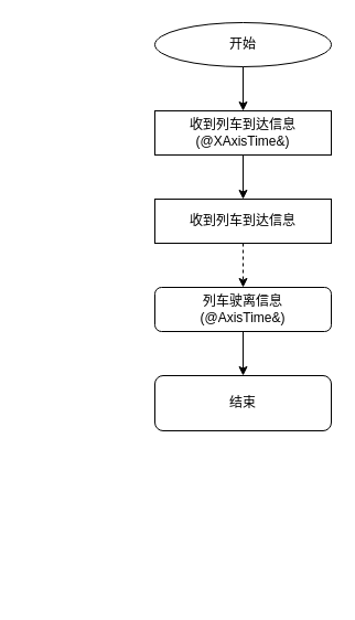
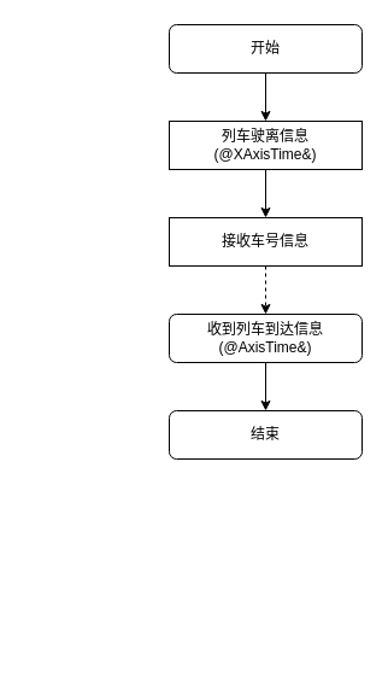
- <mxCell id="2" value="开始" style="ellipse;whiteSpace=wrap;html=1;" parent="1" vertex="1"><mxGeometry x="140" y="20" width="160" height="40" as="geometry" /></mxCell>
+ <mxCell id="2" value="开始" style="rounded=1;whiteSpace=wrap;html=1;" parent="1" vertex="1"><mxGeometry x="140" y="20" width="160" height="40" as="geometry" /></mxCell>
- <mxCell id="11" value="&lt;div&gt;收到列车到达信息&lt;/div&gt;&lt;div&gt;(@XAxisTime&amp;amp;)&lt;/div&gt;" style="rounded=0;whiteSpace=wrap;html=1;" parent="1" vertex="1"><mxGeometry x="140" y="100" width="160" height="40" as="geometry" /></mxCell>
+ <mxCell id="11" value="&lt;div&gt;列车驶离信息&lt;/div&gt;&lt;div&gt;(@XAxisTime&amp;amp;)&lt;/div&gt;" style="rounded=0;whiteSpace=wrap;html=1;" parent="1" vertex="1"><mxGeometry x="140" y="100" width="160" height="40" as="geometry" /></mxCell>
- <mxCell id="7" value="收到列车到达信息" style="rounded=0;whiteSpace=wrap;html=1;" parent="1" vertex="1"><mxGeometry x="140" y="180" width="160" height="40" as="geometry" /></mxCell>
+ <mxCell id="7" value="接收车号信息" style="rounded=0;whiteSpace=wrap;html=1;" parent="1" vertex="1"><mxGeometry x="140" y="180" width="160" height="40" as="geometry" /></mxCell>
- <mxCell id="10" value="&lt;div&gt;列车驶离信息&lt;/div&gt;&lt;div&gt;(@AxisTime&amp;amp;)&lt;/div&gt;" style="rounded=1;whiteSpace=wrap;html=1;" parent="1" vertex="1"><mxGeometry x="140" y="260" width="160" height="40" as="geometry" /></mxCell>
+ <mxCell id="10" value="&lt;div&gt;收到列车到达信息&lt;/div&gt;&lt;div&gt;(@AxisTime&amp;amp;)&lt;/div&gt;" style="rounded=1;whiteSpace=wrap;html=1;" parent="1" vertex="1"><mxGeometry x="140" y="260" width="160" height="40" as="geometry" /></mxCell>
- <mxCell id="8" value="结束" style="rounded=1;whiteSpace=wrap;html=1;" parent="1" vertex="1"><mxGeometry x="140" y="340" width="160" height="50" as="geometry" /></mxCell>
+ <mxCell id="8" value="结束" style="rounded=1;whiteSpace=wrap;html=1;" parent="1" vertex="1"><mxGeometry x="140" y="340" width="160" height="40" as="geometry" /></mxCell>
